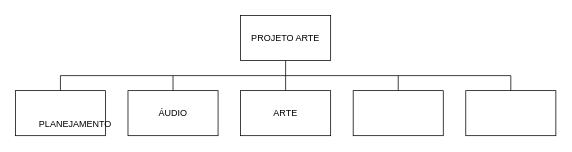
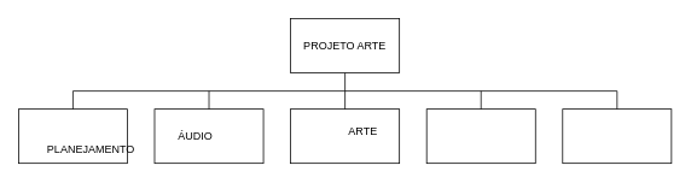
- <mxCell id="7" value="ÁUDIO" style="text;html=1;strokeColor=none;fillColor=none;align=center;verticalAlign=middle;whiteSpace=wrap;rounded=0;" vertex="1" parent="1"><mxGeometry x="210" y="140" width="40" height="20" as="geometry" /></mxCell>
+ <mxCell id="7" value="ÁUDIO" style="text;html=1;strokeColor=none;fillColor=none;align=center;verticalAlign=middle;whiteSpace=wrap;rounded=0;" vertex="1" parent="1"><mxGeometry x="195" y="140" width="40" height="20" as="geometry" /></mxCell>
- <mxCell id="9" value="ARTE" style="text;html=1;strokeColor=none;fillColor=none;align=center;verticalAlign=middle;whiteSpace=wrap;rounded=0;" vertex="1" parent="1"><mxGeometry x="360" y="140" width="40" height="20" as="geometry" /></mxCell>
+ <mxCell id="9" value="ARTE" style="text;html=1;strokeColor=none;fillColor=none;align=center;verticalAlign=middle;whiteSpace=wrap;rounded=0;" vertex="1" parent="1"><mxGeometry x="380" y="135" width="40" height="20" as="geometry" /></mxCell>
